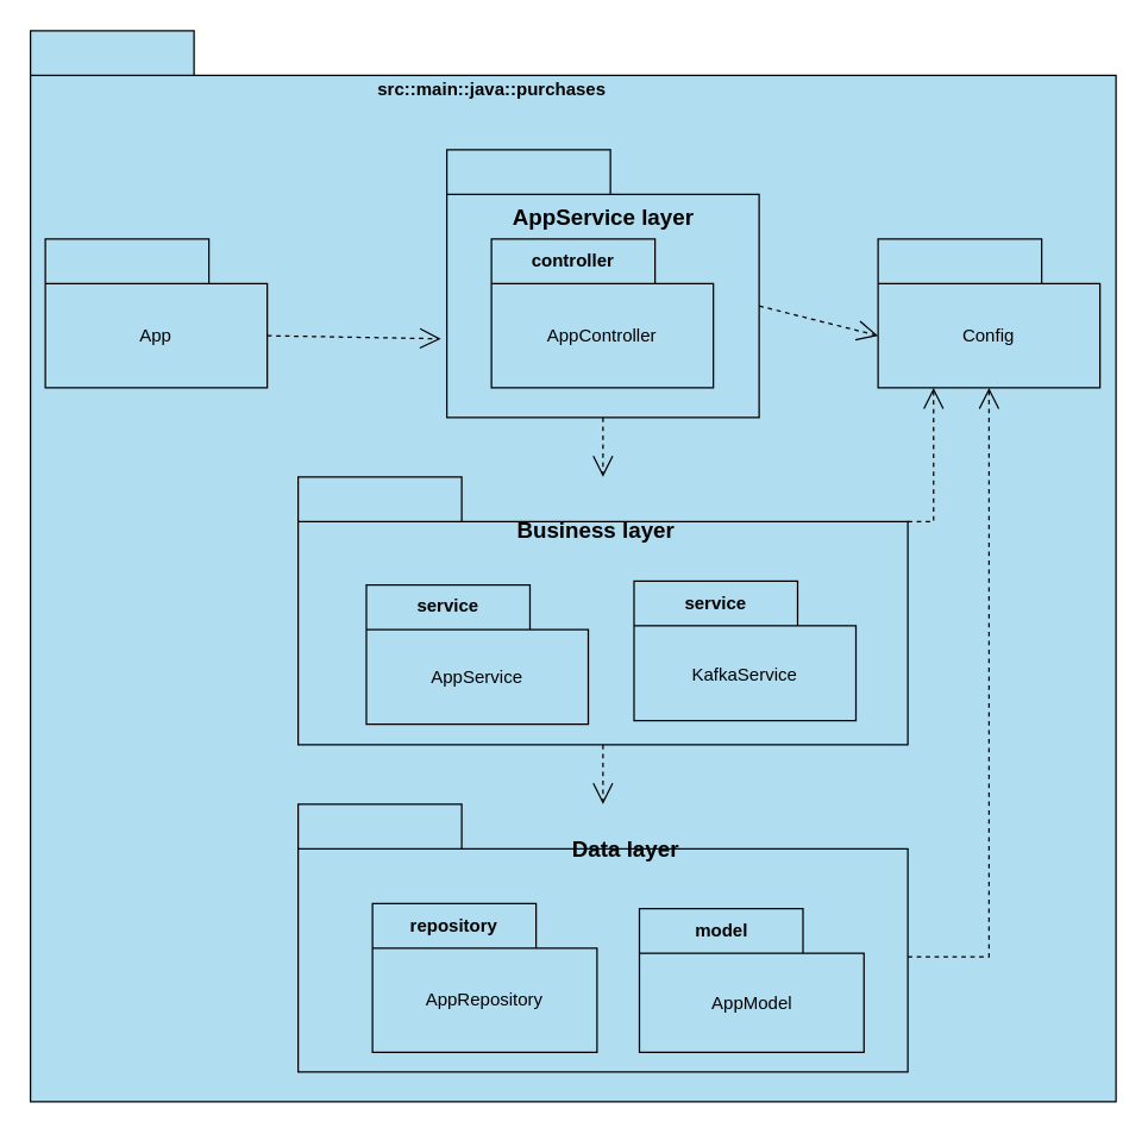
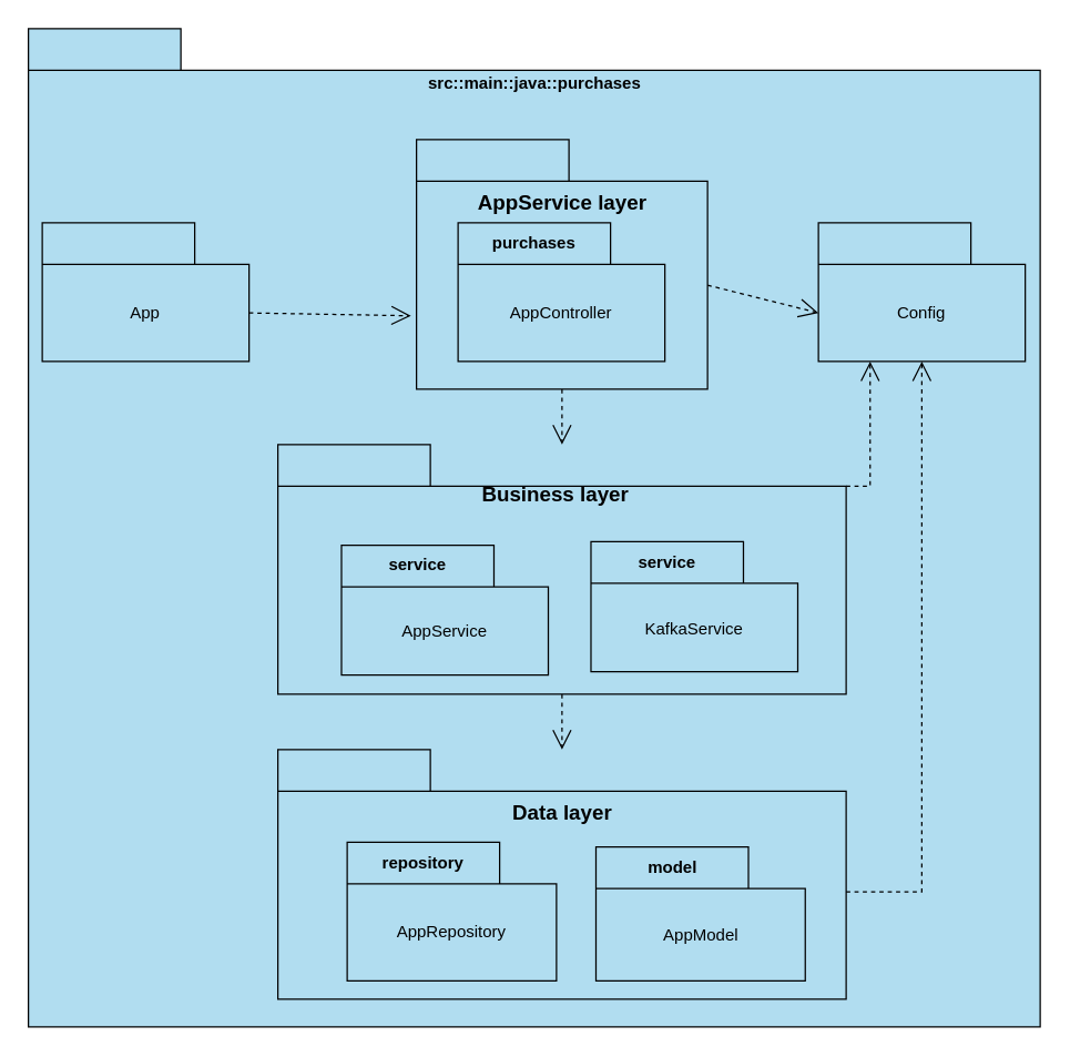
- <mxCell id="4" value="&lt;b&gt;src::main::java::purchases&lt;/b&gt;" style="text;html=1;align=center;verticalAlign=middle;resizable=0;points=[];autosize=1;strokeColor=none;fillColor=none;" vertex="1" parent="2"><mxGeometry x="220" y="25.412" width="180" height="30" as="geometry" /></mxCell>
+ <mxCell id="4" value="&lt;b&gt;src::main::java::purchases&lt;/b&gt;" style="text;html=1;align=center;verticalAlign=middle;resizable=0;points=[];autosize=1;strokeColor=none;fillColor=none;" vertex="1" parent="2"><mxGeometry x="275" y="25.412" width="180" height="30" as="geometry" /></mxCell>
- <mxCell id="8" value="controller" style="shape=folder;fontStyle=1;tabWidth=110;tabHeight=30;tabPosition=left;html=1;boundedLbl=1;labelInHeader=1;container=1;collapsible=0;whiteSpace=wrap;fillColor=#b1ddf0;strokeColor=#000000;" parent="5" vertex="1"><mxGeometry x="30.0" y="60" width="149.22" height="100" as="geometry" /></mxCell>
+ <mxCell id="8" value="purchases" style="shape=folder;fontStyle=1;tabWidth=110;tabHeight=30;tabPosition=left;html=1;boundedLbl=1;labelInHeader=1;container=1;collapsible=0;whiteSpace=wrap;fillColor=#b1ddf0;strokeColor=#000000;" parent="5" vertex="1"><mxGeometry x="30.0" y="60" width="149.22" height="100" as="geometry" /></mxCell>
- <mxCell id="29" value="Data layer" style="text;html=1;align=center;verticalAlign=middle;resizable=0;points=[];autosize=1;strokeColor=none;fillColor=none;fontStyle=1;fontSize=15;" parent="1" vertex="1"><mxGeometry x="370" y="555.003" width="100" height="30" as="geometry" /></mxCell>
+ <mxCell id="29" value="Data layer" style="text;html=1;align=center;verticalAlign=middle;resizable=0;points=[];autosize=1;strokeColor=none;fillColor=none;fontStyle=1;fontSize=15;" parent="1" vertex="1"><mxGeometry x="355" y="570.003" width="100" height="30" as="geometry" /></mxCell>
